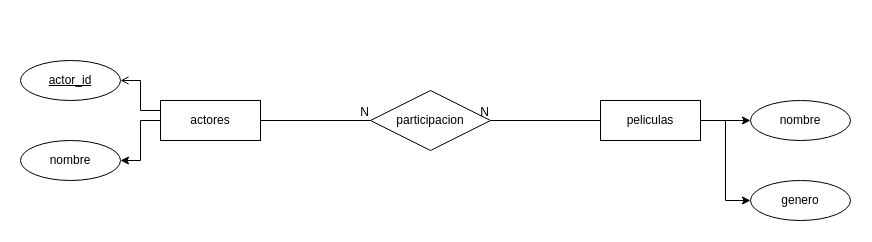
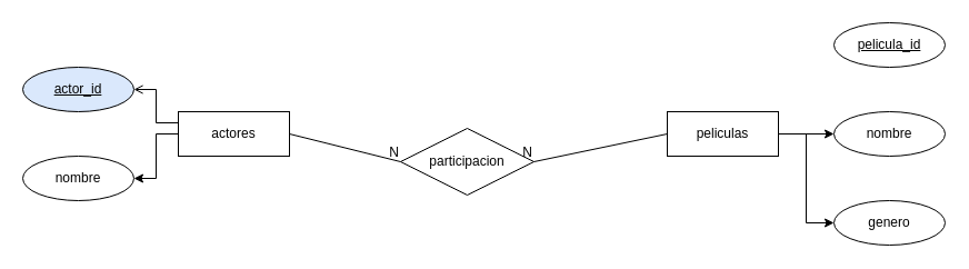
+ <mxCell id="15" value="pelicula_id" style="ellipse;whiteSpace=wrap;html=1;align=center;fontStyle=4;" vertex="1" parent="1"><mxGeometry x="750" y="20" width="100" height="40" as="geometry" /></mxCell>
- <mxCell id="13" value="actor_id" style="ellipse;whiteSpace=wrap;html=1;align=center;fontStyle=4;" vertex="1" parent="1"><mxGeometry y="60" width="100" height="40" as="geometry" x="20" /></mxCell>
+ <mxCell id="13" value="actor_id" style="ellipse;whiteSpace=wrap;html=1;align=center;fontStyle=4;fillColor=#dae8fc;" vertex="1" parent="1"><mxGeometry y="60" width="100" height="40" as="geometry" x="20" /></mxCell>
- <mxCell id="7" value="participacion" style="shape=rhombus;perimeter=rhombusPerimeter;whiteSpace=wrap;html=1;align=center;" vertex="1" parent="1"><mxGeometry x="370" y="90" width="120" height="60" as="geometry" /></mxCell>
+ <mxCell id="7" value="participacion" style="shape=rhombus;perimeter=rhombusPerimeter;whiteSpace=wrap;html=1;align=center;" vertex="1" parent="1"><mxGeometry x="360" y="115" width="120" height="60" as="geometry" /></mxCell>
